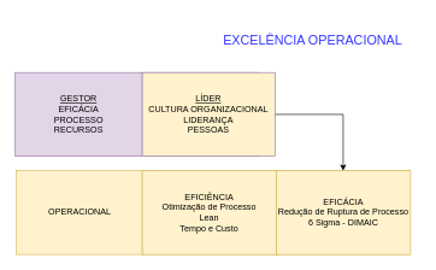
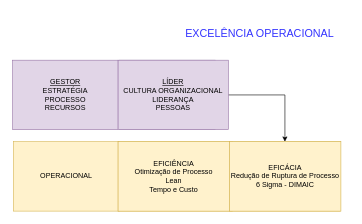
- <mxCell id="3" value="&lt;u&gt;GESTOR&lt;/u&gt;&lt;div&gt;EFICÁCIA&lt;/div&gt;&lt;div&gt;PROCESSO&lt;/div&gt;&lt;div&gt;RECURSOS&lt;/div&gt;" style="rounded=0;whiteSpace=wrap;html=1;fillColor=#e1d5e7;strokeColor=#9673a6;" vertex="1" parent="1"><mxGeometry x="20" y="100" width="176" height="116" as="geometry" /></mxCell>
+ <mxCell id="3" value="&lt;u&gt;GESTOR&lt;/u&gt;&lt;div&gt;ESTRATÉGIA&lt;/div&gt;&lt;div&gt;PROCESSO&lt;/div&gt;&lt;div&gt;RECURSOS&lt;/div&gt;" style="rounded=0;whiteSpace=wrap;html=1;fillColor=#e1d5e7;strokeColor=#9673a6;" vertex="1" parent="1"><mxGeometry x="20" y="100" width="176" height="116" as="geometry" /></mxCell>
- <mxCell id="9" value="&lt;u&gt;LÍDER&lt;/u&gt;&lt;br&gt;&lt;div&gt;CULTURA ORGANIZACIONAL&lt;/div&gt;&lt;div&gt;LIDERANÇA&lt;/div&gt;&lt;div&gt;PESSOAS&lt;/div&gt;" style="rounded=0;whiteSpace=wrap;html=1;fillColor=#fff2cc;strokeColor=#9673a6;" vertex="1" parent="1"><mxGeometry x="196" y="100" width="184" height="116" as="geometry" /></mxCell>
+ <mxCell id="9" value="&lt;u&gt;LÍDER&lt;/u&gt;&lt;br&gt;&lt;div&gt;CULTURA ORGANIZACIONAL&lt;/div&gt;&lt;div&gt;LIDERANÇA&lt;/div&gt;&lt;div&gt;PESSOAS&lt;/div&gt;" style="rounded=0;whiteSpace=wrap;html=1;fillColor=#e1d5e7;strokeColor=#9673a6;" vertex="1" parent="1"><mxGeometry x="196" y="100" width="184" height="116" as="geometry" /></mxCell>
